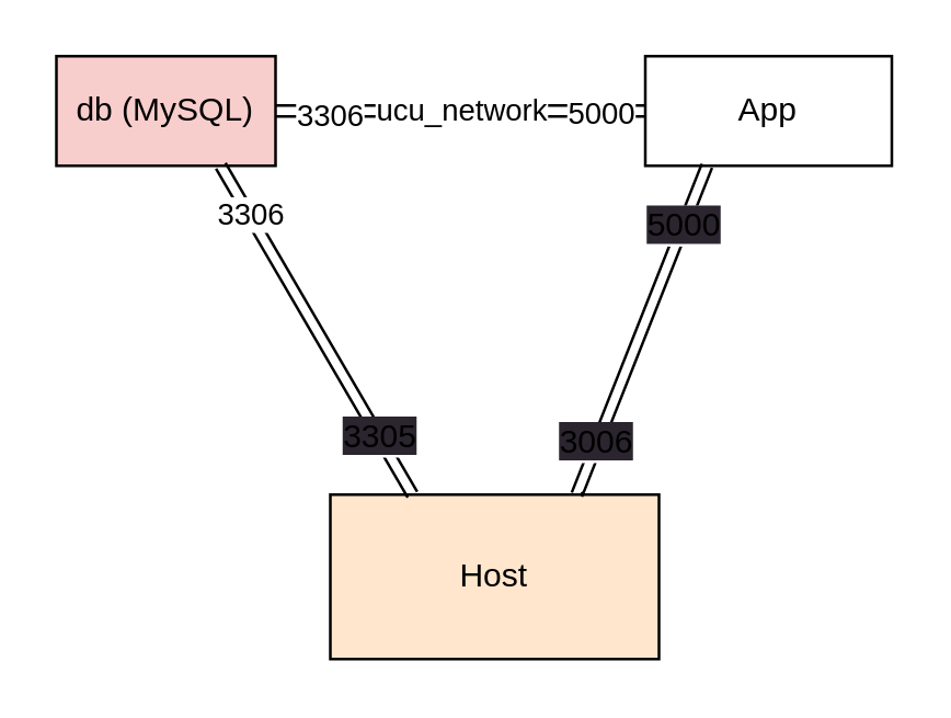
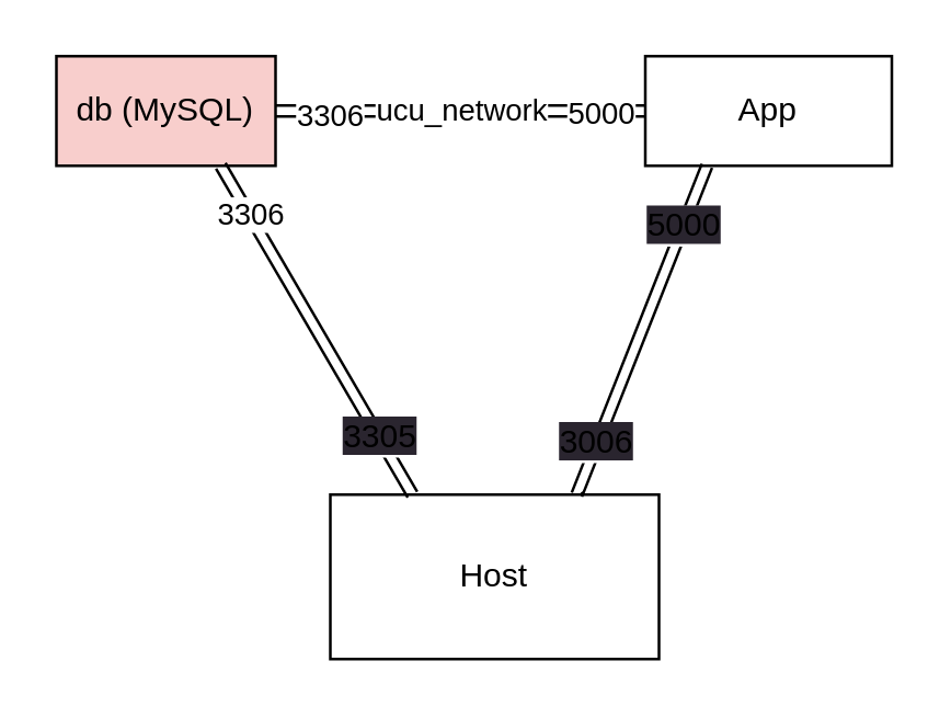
- <mxCell id="9" value="Host" style="rounded=0;whiteSpace=wrap;html=1;fillColor=#ffe6cc;" vertex="1" parent="1"><mxGeometry x="120" y="180" width="120" height="60" as="geometry" /></mxCell>
+ <mxCell id="9" value="Host" style="rounded=0;whiteSpace=wrap;html=1;" vertex="1" parent="1"><mxGeometry x="120" y="180" width="120" height="60" as="geometry" /></mxCell>
